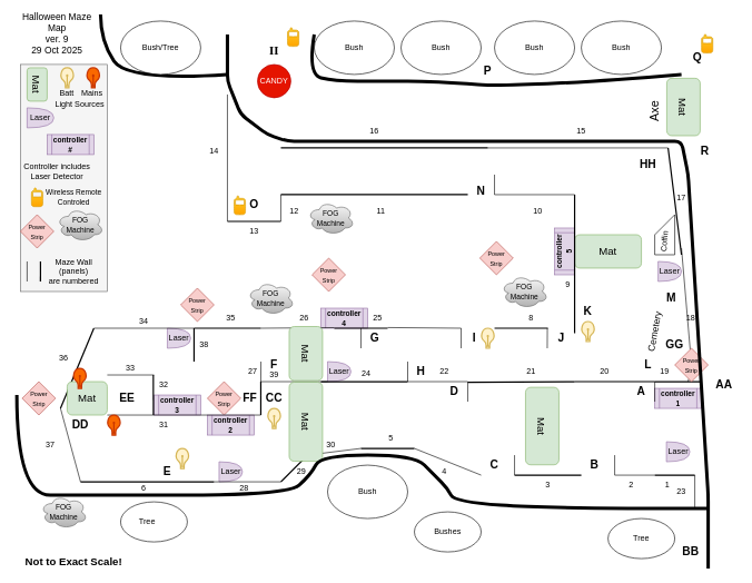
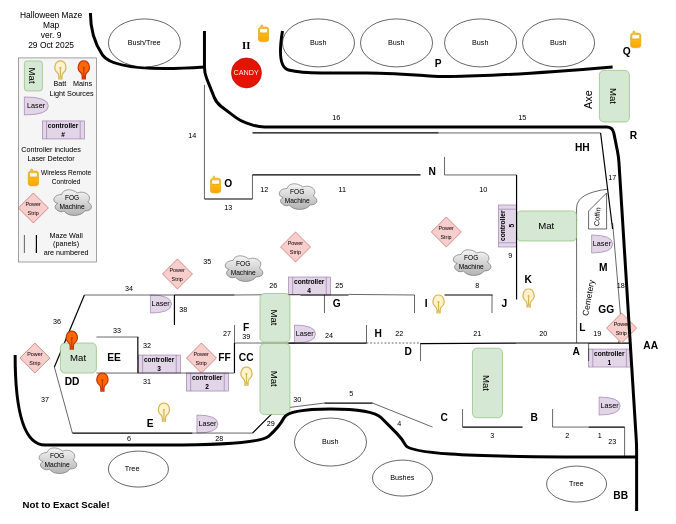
- <mxCell id="130" value="35" style="text;html=1;align=center;verticalAlign=middle;whiteSpace=wrap;rounded=0;" parent="63" vertex="1"><mxGeometry x="330" y="461" width="30" height="30" as="geometry" /></mxCell>
+ <mxCell id="130" value="35" style="text;html=1;align=center;verticalAlign=middle;whiteSpace=wrap;rounded=0;" parent="63" vertex="1"><mxGeometry x="330" y="421" width="30" height="30" as="geometry" /></mxCell>
+ <mxCell id="137" value="" style="curved=1;endArrow=none;html=1;rounded=0;endFill=0;entryX=0.367;entryY=1.121;entryDx=0;entryDy=0;entryPerimeter=0;exitX=0.5;exitY=0;exitDx=0;exitDy=0;" parent="63" source="43" target="147" edge="1"><mxGeometry width="50" height="50" relative="1" as="geometry"><mxPoint x="950" y="571" as="sourcePoint" /><mxPoint x="1020" y="421" as="targetPoint" /><Array as="points"><mxPoint x="960" y="501" /><mxPoint x="960" y="471" /><mxPoint x="960" y="361" /><mxPoint x="960" y="371" /><mxPoint x="960" y="321" /></Array></mxGeometry></mxCell>
- <mxCell id="88" value="&lt;span style=&quot;color: rgba(0, 0, 0, 0); font-family: monospace; font-size: 0px; text-align: start; background-color: rgb(236, 236, 236);&quot;&gt;%3CmxGraphModel%3E%3Croot%3E%3CmxCell%20id%3D%220%22%2F%3E%3CmxCell%20id%3D%221%22%20parent%3D%220%22%2F%3E%3CmxCell%20id%3D%222%22%20value%3D%22%22%20style%3D%22endArrow%3Dnone%3Bhtml%3D1%3Brounded%3D0%3BentryX%3D0%3BentryY%3D1%3BentryDx%3D0%3BentryDy%3D0%3B%22%20edge%3D%221%22%20parent%3D%221%22%3E%3CmxGeometry%20width%3D%2250%22%20height%3D%2250%22%20relative%3D%221%22%20as%3D%22geometry%22%3E%3CmxPoint%20x%3D%22840%22%20y%3D%22560%22%20as%3D%22sourcePoint%22%2F%3E%3CmxPoint%20x%3D%22960%22%20y%3D%22560%22%20as%3D%22targetPoint%22%2F%3E%3C%2FmxGeometry%3E%3C%2FmxCell%3E%3C%2Froot%3E%3C%2FmxGraphModel%3E&lt;/span&gt;&lt;span style=&quot;color: rgba(0, 0, 0, 0); font-family: monospace; font-size: 0px; text-align: start; background-color: rgb(236, 236, 236);&quot;&gt;%3CmxGraphModel%3E%3Croot%3E%3CmxCell%20id%3D%220%22%2F%3E%3CmxCell%20id%3D%221%22%20parent%3D%220%22%2F%3E%3CmxCell%20id%3D%222%22%20value%3D%22%22%20style%3D%22endArrow%3Dnone%3Bhtml%3D1%3Brounded%3D0%3BentryX%3D0%3BentryY%3D1%3BentryDx%3D0%3BentryDy%3D0%3B%22%20edge%3D%221%22%20parent%3D%221%22%3E%3CmxGeometry%20width%3D%2250%22%20height%3D%2250%22%20relative%3D%221%22%20as%3D%22geometry%22%3E%3CmxPoint%20x%3D%22840%22%20y%3D%22560%22%20as%3D%22sourcePoint%22%2F%3E%3CmxPoint%20x%3D%22960%22%20y%3D%22560%22%20as%3D%22targetPoint%22%2F%3E%3C%2FmxGeometry%3E%3C%2FmxCell%3E%3C%2Froot%3E%3C%2FmxGraphModel%3E&lt;/span&gt;" style="endArrow=none;html=1;rounded=0;entryX=1;entryY=0;entryDx=0;entryDy=0;exitX=0;exitY=1;exitDx=0;exitDy=0;" parent="63" source="48" target="46" edge="1"><mxGeometry width="50" height="50" relative="1" as="geometry"><mxPoint x="120" y="540.31" as="sourcePoint" /><mxPoint x="240" y="540.31" as="targetPoint" /></mxGeometry></mxCell>
+ <mxCell id="88" value="&lt;span style=&quot;color: rgba(0, 0, 0, 0); font-family: monospace; font-size: 0px; text-align: start; background-color: rgb(236, 236, 236);&quot;&gt;%3CmxGraphModel%3E%3Croot%3E%3CmxCell%20id%3D%220%22%2F%3E%3CmxCell%20id%3D%221%22%20parent%3D%220%22%2F%3E%3CmxCell%20id%3D%222%22%20value%3D%22%22%20style%3D%22endArrow%3Dnone%3Bhtml%3D1%3Brounded%3D0%3BentryX%3D0%3BentryY%3D1%3BentryDx%3D0%3BentryDy%3D0%3B%22%20edge%3D%221%22%20parent%3D%221%22%3E%3CmxGeometry%20width%3D%2250%22%20height%3D%2250%22%20relative%3D%221%22%20as%3D%22geometry%22%3E%3CmxPoint%20x%3D%22840%22%20y%3D%22560%22%20as%3D%22sourcePoint%22%2F%3E%3CmxPoint%20x%3D%22960%22%20y%3D%22560%22%20as%3D%22targetPoint%22%2F%3E%3C%2FmxGeometry%3E%3C%2FmxCell%3E%3C%2Froot%3E%3C%2FmxGraphModel%3E&lt;/span&gt;&lt;span style=&quot;color: rgba(0, 0, 0, 0); font-family: monospace; font-size: 0px; text-align: start; background-color: rgb(236, 236, 236);&quot;&gt;%3CmxGraphModel%3E%3Croot%3E%3CmxCell%20id%3D%220%22%2F%3E%3CmxCell%20id%3D%221%22%20parent%3D%220%22%2F%3E%3CmxCell%20id%3D%222%22%20value%3D%22%22%20style%3D%22endArrow%3Dnone%3Bhtml%3D1%3Brounded%3D0%3BentryX%3D0%3BentryY%3D1%3BentryDx%3D0%3BentryDy%3D0%3B%22%20edge%3D%221%22%20parent%3D%221%22%3E%3CmxGeometry%20width%3D%2250%22%20height%3D%2250%22%20relative%3D%221%22%20as%3D%22geometry%22%3E%3CmxPoint%20x%3D%22840%22%20y%3D%22560%22%20as%3D%22sourcePoint%22%2F%3E%3CmxPoint%20x%3D%22960%22%20y%3D%22560%22%20as%3D%22targetPoint%22%2F%3E%3C%2FmxGeometry%3E%3C%2FmxCell%3E%3C%2Froot%3E%3C%2FmxGraphModel%3E&lt;/span&gt;" style="endArrow=none;html=1;rounded=0;entryX=1;entryY=0;entryDx=0;entryDy=0;exitX=0;exitY=1;exitDx=0;exitDy=0;dashed=1;" parent="63" source="48" target="46" edge="1"><mxGeometry width="50" height="50" relative="1" as="geometry"><mxPoint x="120" y="540.31" as="sourcePoint" /><mxPoint x="240" y="540.31" as="targetPoint" /></mxGeometry></mxCell>
